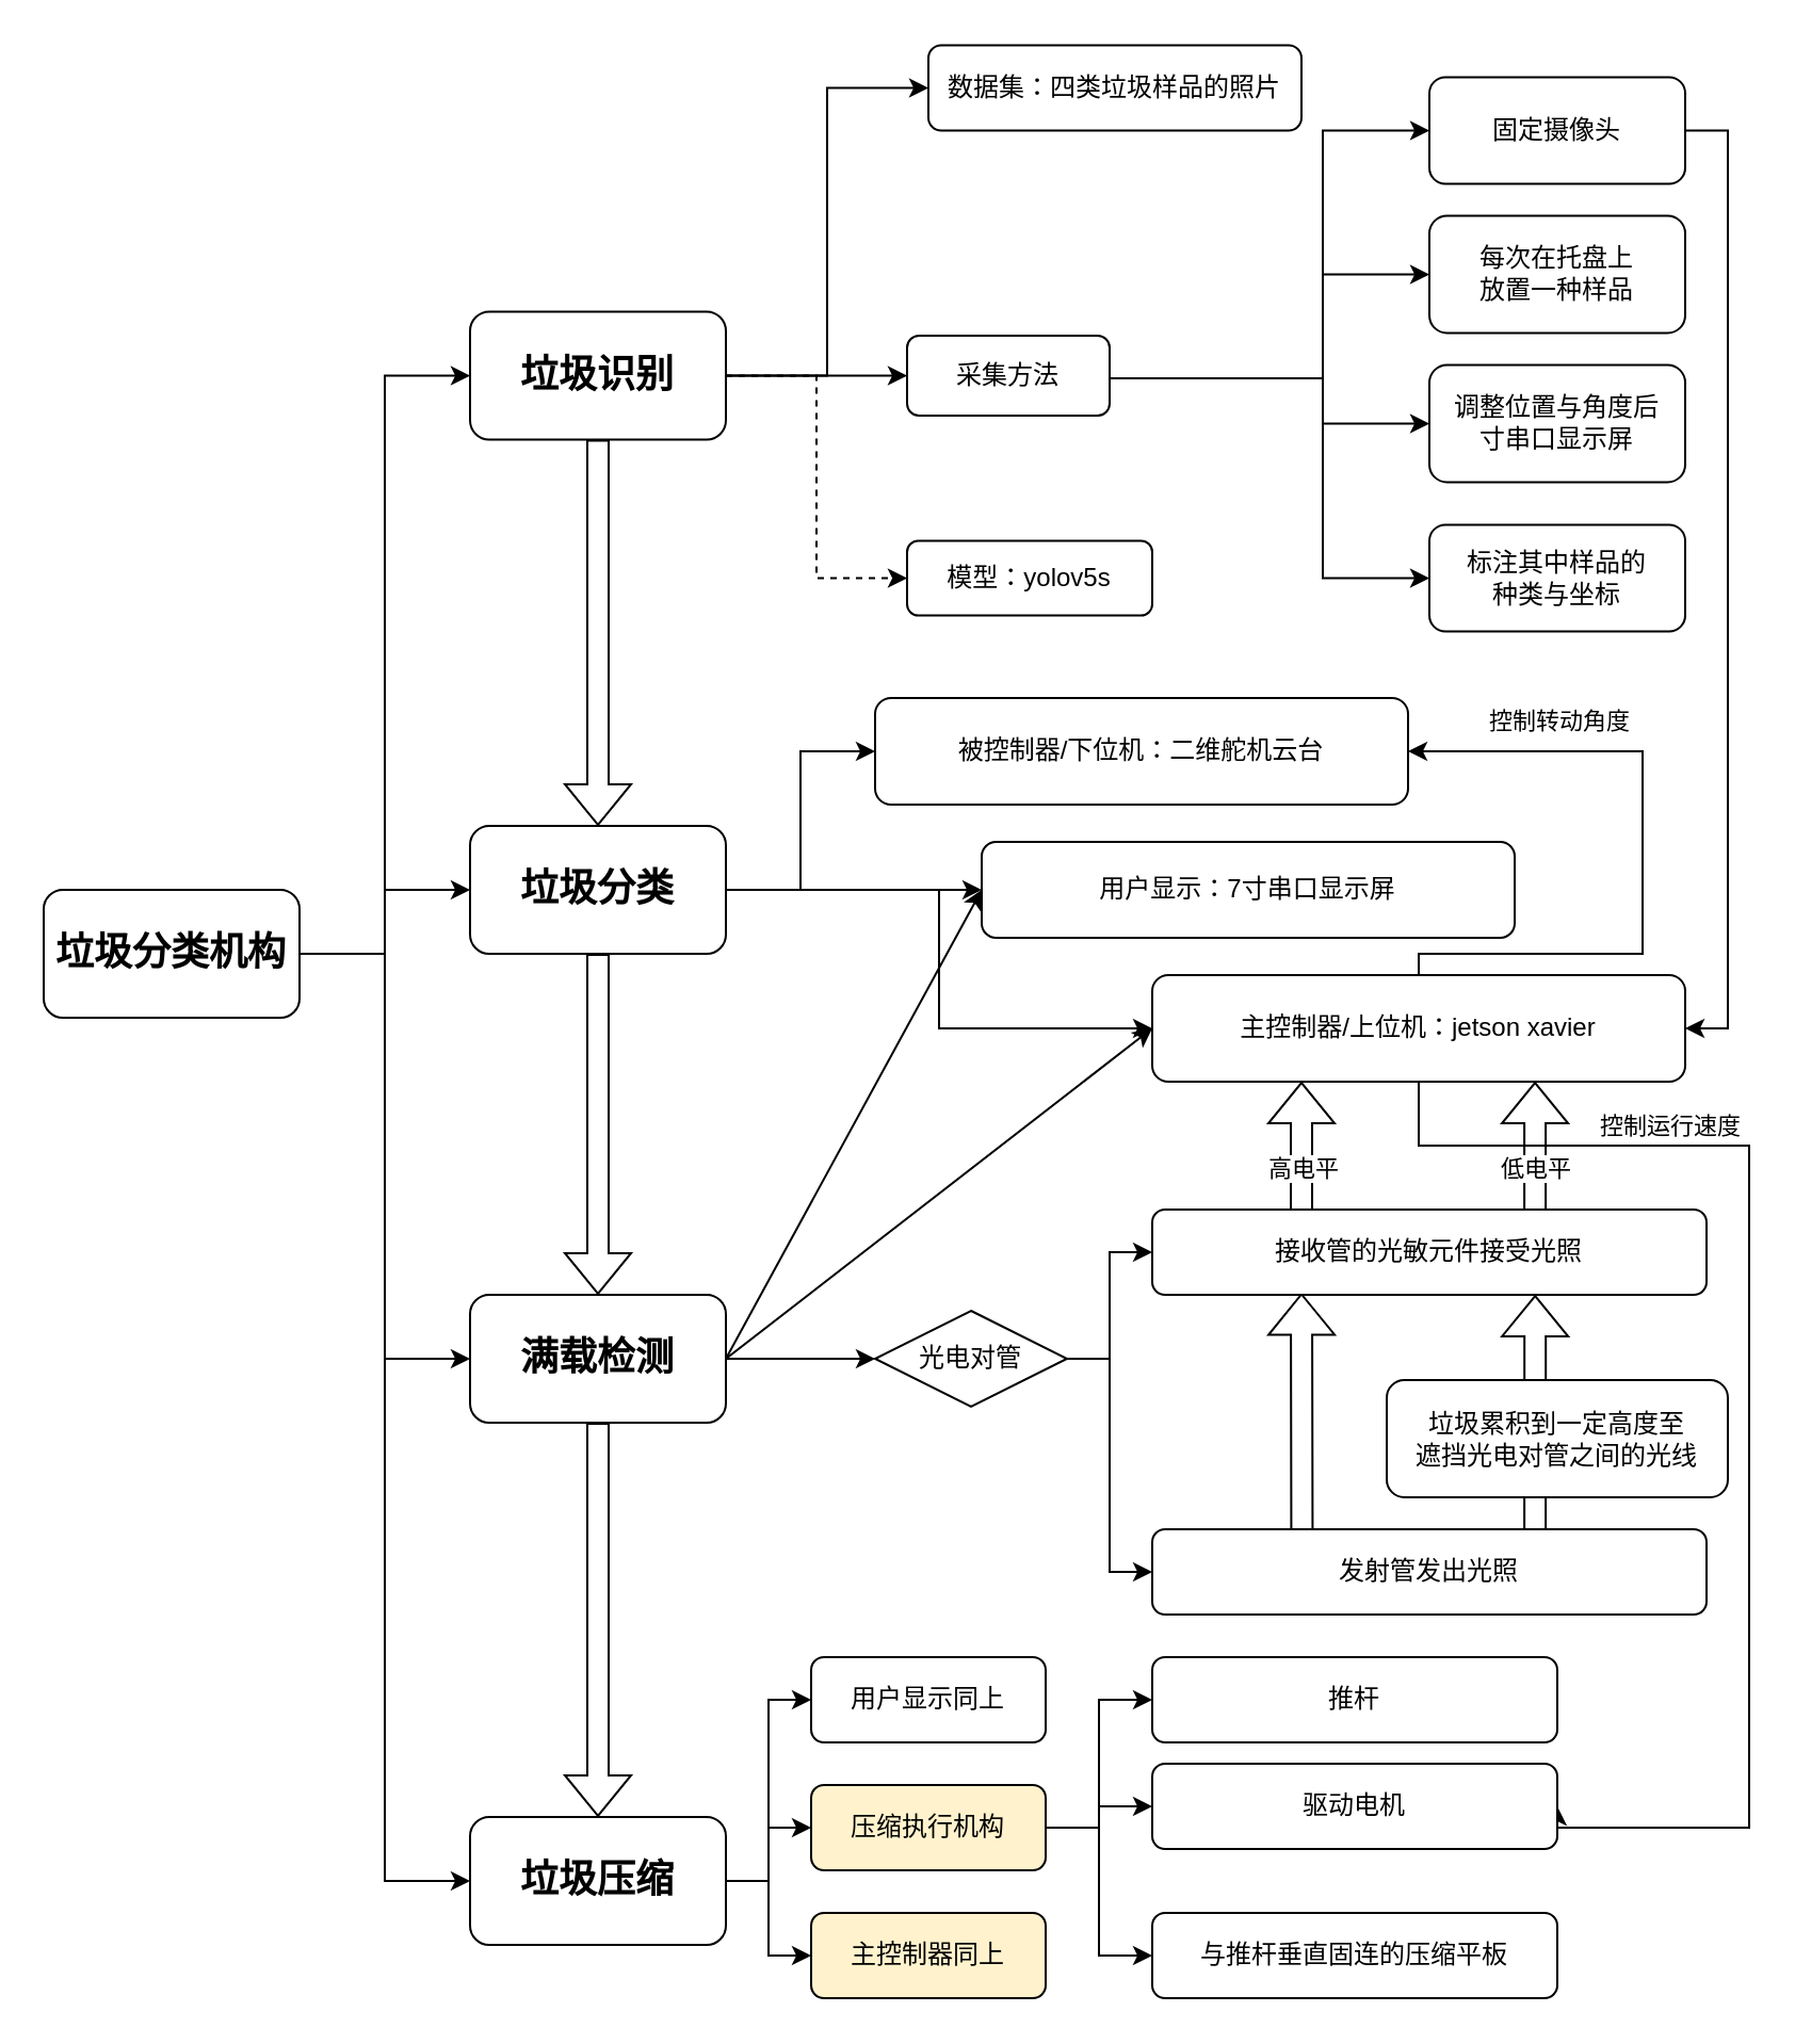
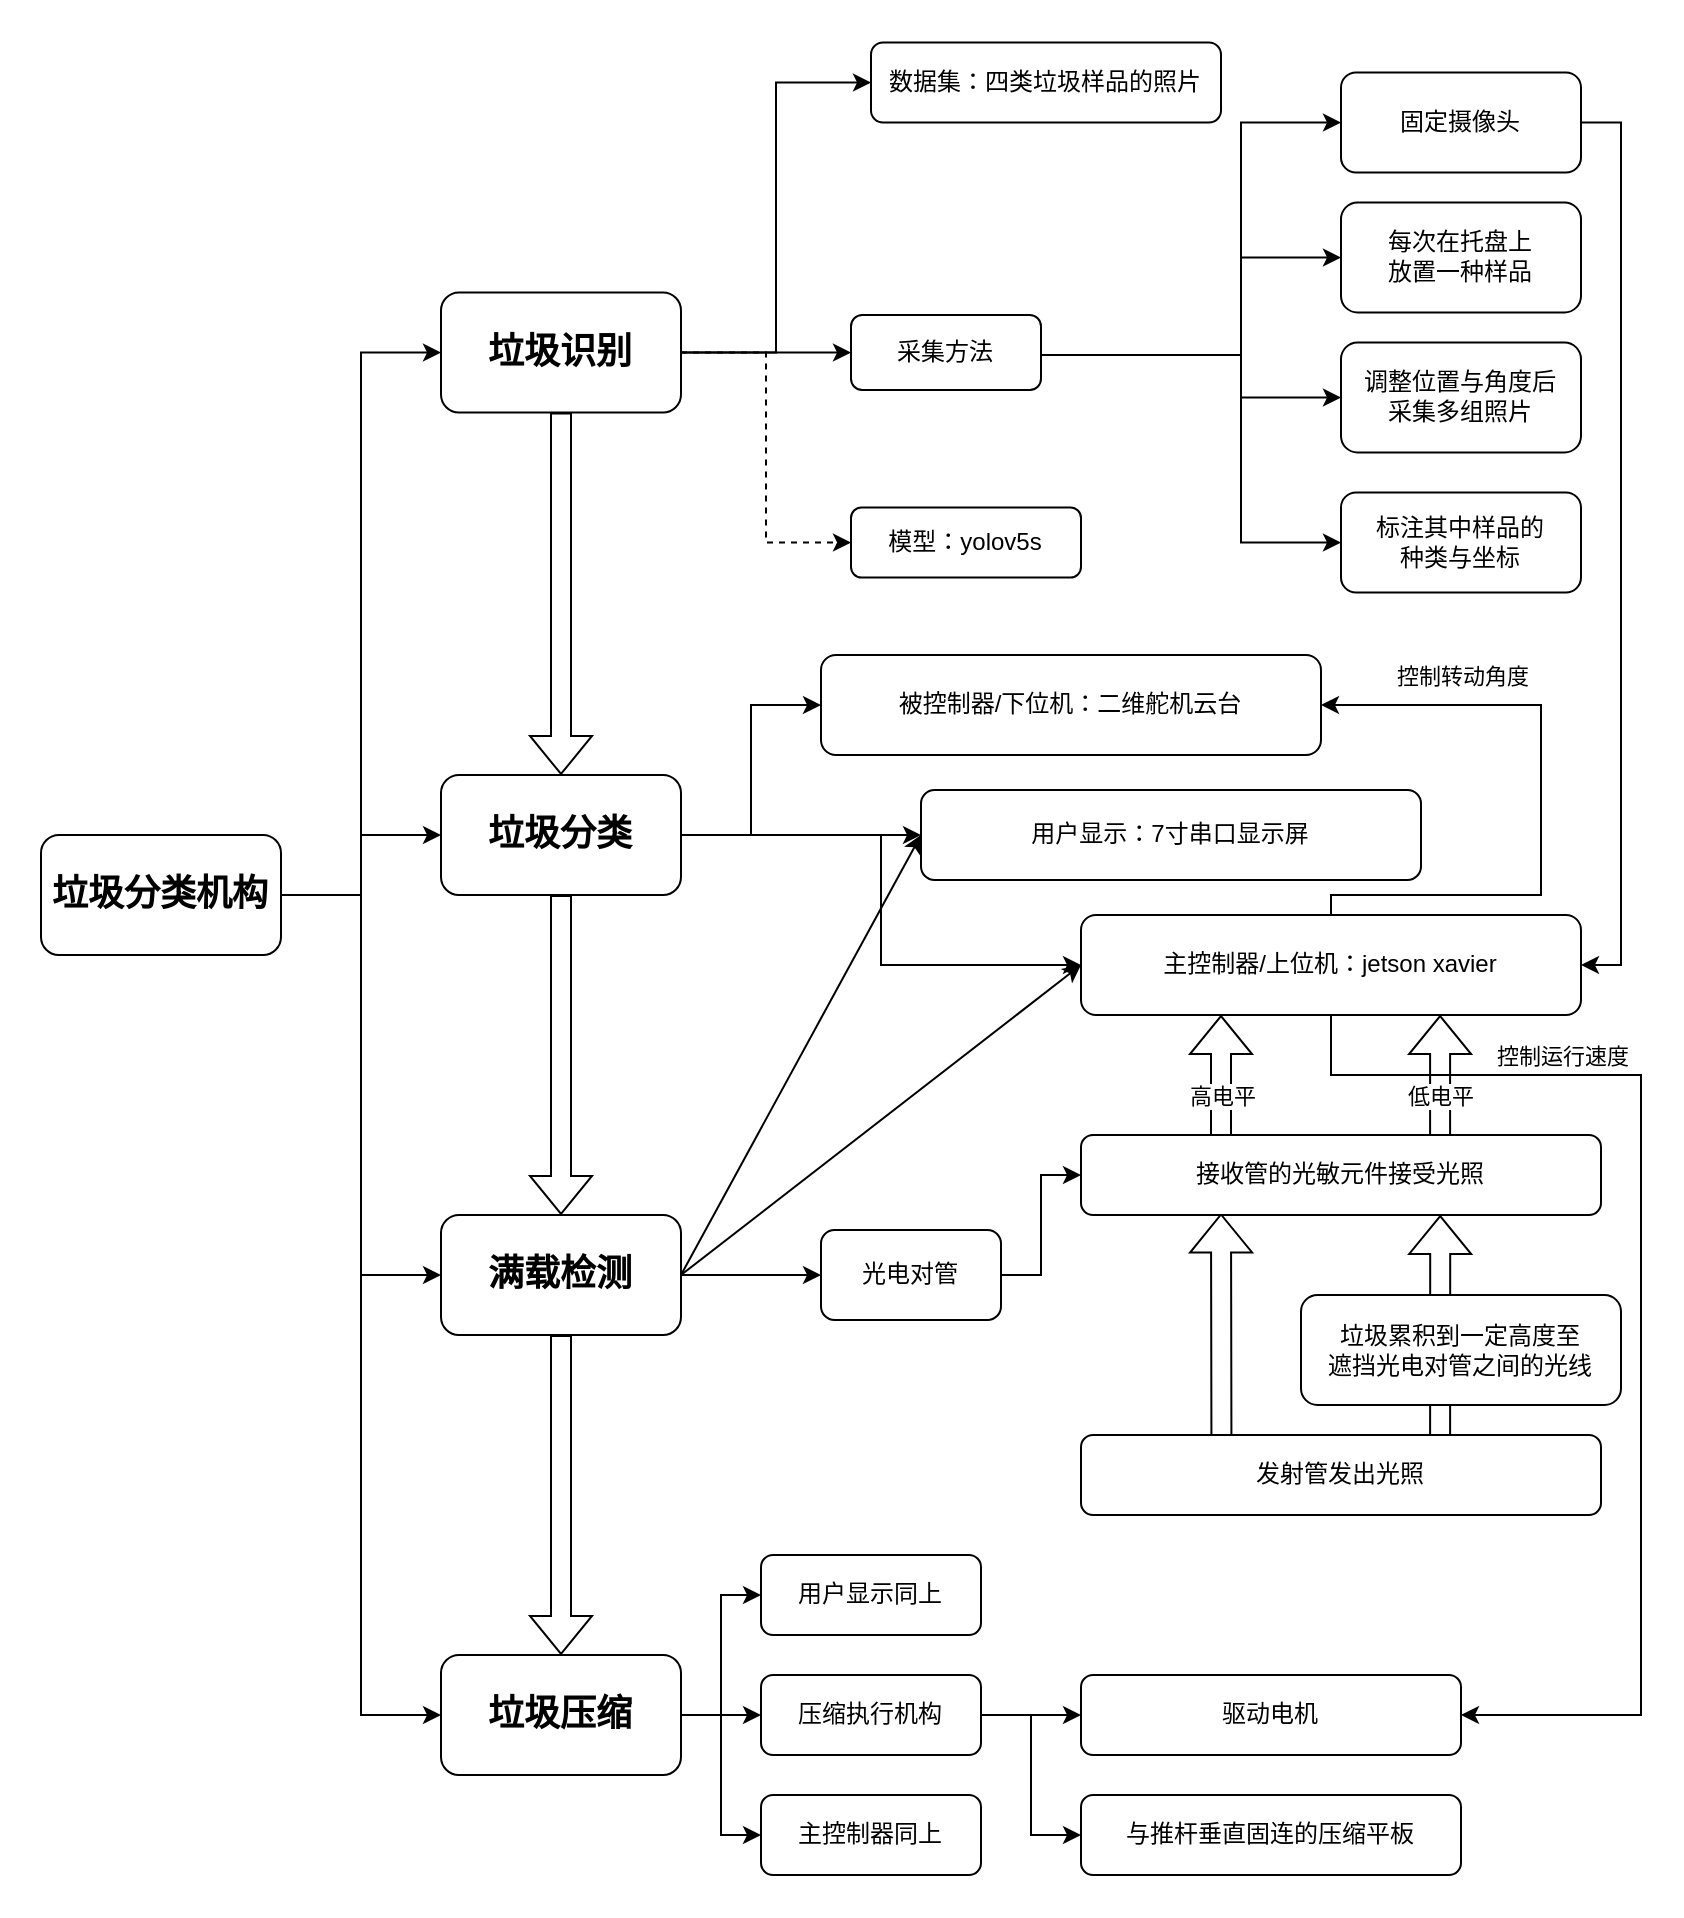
- <mxCell id="34" value="调整位置与角度后&lt;br&gt;寸串口显示屏" style="rounded=1;whiteSpace=wrap;html=1;" vertex="1" parent="1"><mxGeometry x="670" y="170.75" width="120" height="55" as="geometry" /></mxCell>
+ <mxCell id="34" value="调整位置与角度后&lt;br&gt;采集多组照片" style="rounded=1;whiteSpace=wrap;html=1;" vertex="1" parent="1"><mxGeometry x="670" y="170.75" width="120" height="55" as="geometry" /></mxCell>
- <mxCell id="45" value="光电对管" style="rhombus;whiteSpace=wrap;html=1;" vertex="1" parent="1"><mxGeometry x="410" y="614.5" width="90" height="45" as="geometry" /></mxCell>
+ <mxCell id="45" value="光电对管" style="rounded=1;whiteSpace=wrap;html=1;" vertex="1" parent="1"><mxGeometry x="410" y="614.5" width="90" height="45" as="geometry" /></mxCell>
- <mxCell id="43" style="edgeStyle=orthogonalEdgeStyle;rounded=0;orthogonalLoop=1;jettySize=auto;html=1;exitX=1;exitY=0.5;exitDx=0;exitDy=0;entryX=0;entryY=0.5;entryDx=0;entryDy=0;" edge="1" parent="1" source="45" target="55"><mxGeometry relative="1" as="geometry"><mxPoint x="535" y="659.5" as="sourcePoint" /></mxGeometry></mxCell>
- <mxCell id="60" value="推杆" style="rounded=1;whiteSpace=wrap;html=1;" vertex="1" parent="1"><mxGeometry x="540" y="777" width="190" height="40" as="geometry" /></mxCell>
- <mxCell id="56" style="edgeStyle=orthogonalEdgeStyle;rounded=0;orthogonalLoop=1;jettySize=auto;html=1;exitX=1;exitY=0.5;exitDx=0;exitDy=0;entryX=0;entryY=0.5;entryDx=0;entryDy=0;" edge="1" parent="1" source="59" target="60"><mxGeometry relative="1" as="geometry" /></mxCell>
- <mxCell id="61" value="驱动电机" style="rounded=1;whiteSpace=wrap;html=1;" vertex="1" parent="1"><mxGeometry x="540" y="827" width="190" height="40" as="geometry" /></mxCell>
+ <mxCell id="61" value="驱动电机" style="rounded=1;whiteSpace=wrap;html=1;" vertex="1" parent="1"><mxGeometry x="540" y="837" width="190" height="40" as="geometry" /></mxCell>
- <mxCell id="59" value="压缩执行机构" style="rounded=1;whiteSpace=wrap;html=1;fillColor=#fff2cc;" vertex="1" parent="1"><mxGeometry x="380" y="837" width="110" height="40" as="geometry" /></mxCell>
+ <mxCell id="59" value="压缩执行机构" style="rounded=1;whiteSpace=wrap;html=1;" vertex="1" parent="1"><mxGeometry x="380" y="837" width="110" height="40" as="geometry" /></mxCell>
- <mxCell id="20" value="&lt;b&gt;&lt;font style=&quot;font-size: 18px;&quot;&gt;垃圾压缩&lt;/font&gt;&lt;/b&gt;" style="rounded=1;whiteSpace=wrap;html=1;" vertex="1" parent="1"><mxGeometry x="220" y="852" width="120" height="60" as="geometry" /></mxCell>
+ <mxCell id="20" value="&lt;b&gt;&lt;font style=&quot;font-size: 18px;&quot;&gt;垃圾压缩&lt;/font&gt;&lt;/b&gt;" style="rounded=1;whiteSpace=wrap;html=1;" vertex="1" parent="1"><mxGeometry x="220" y="827" width="120" height="60" as="geometry" /></mxCell>
- <mxCell id="66" value="主控制器同上" style="rounded=1;whiteSpace=wrap;html=1;fillColor=#fff2cc;" vertex="1" parent="1"><mxGeometry x="380" y="897" width="110" height="40" as="geometry" /></mxCell>
+ <mxCell id="66" value="主控制器同上" style="rounded=1;whiteSpace=wrap;html=1;" vertex="1" parent="1"><mxGeometry x="380" y="897" width="110" height="40" as="geometry" /></mxCell>
